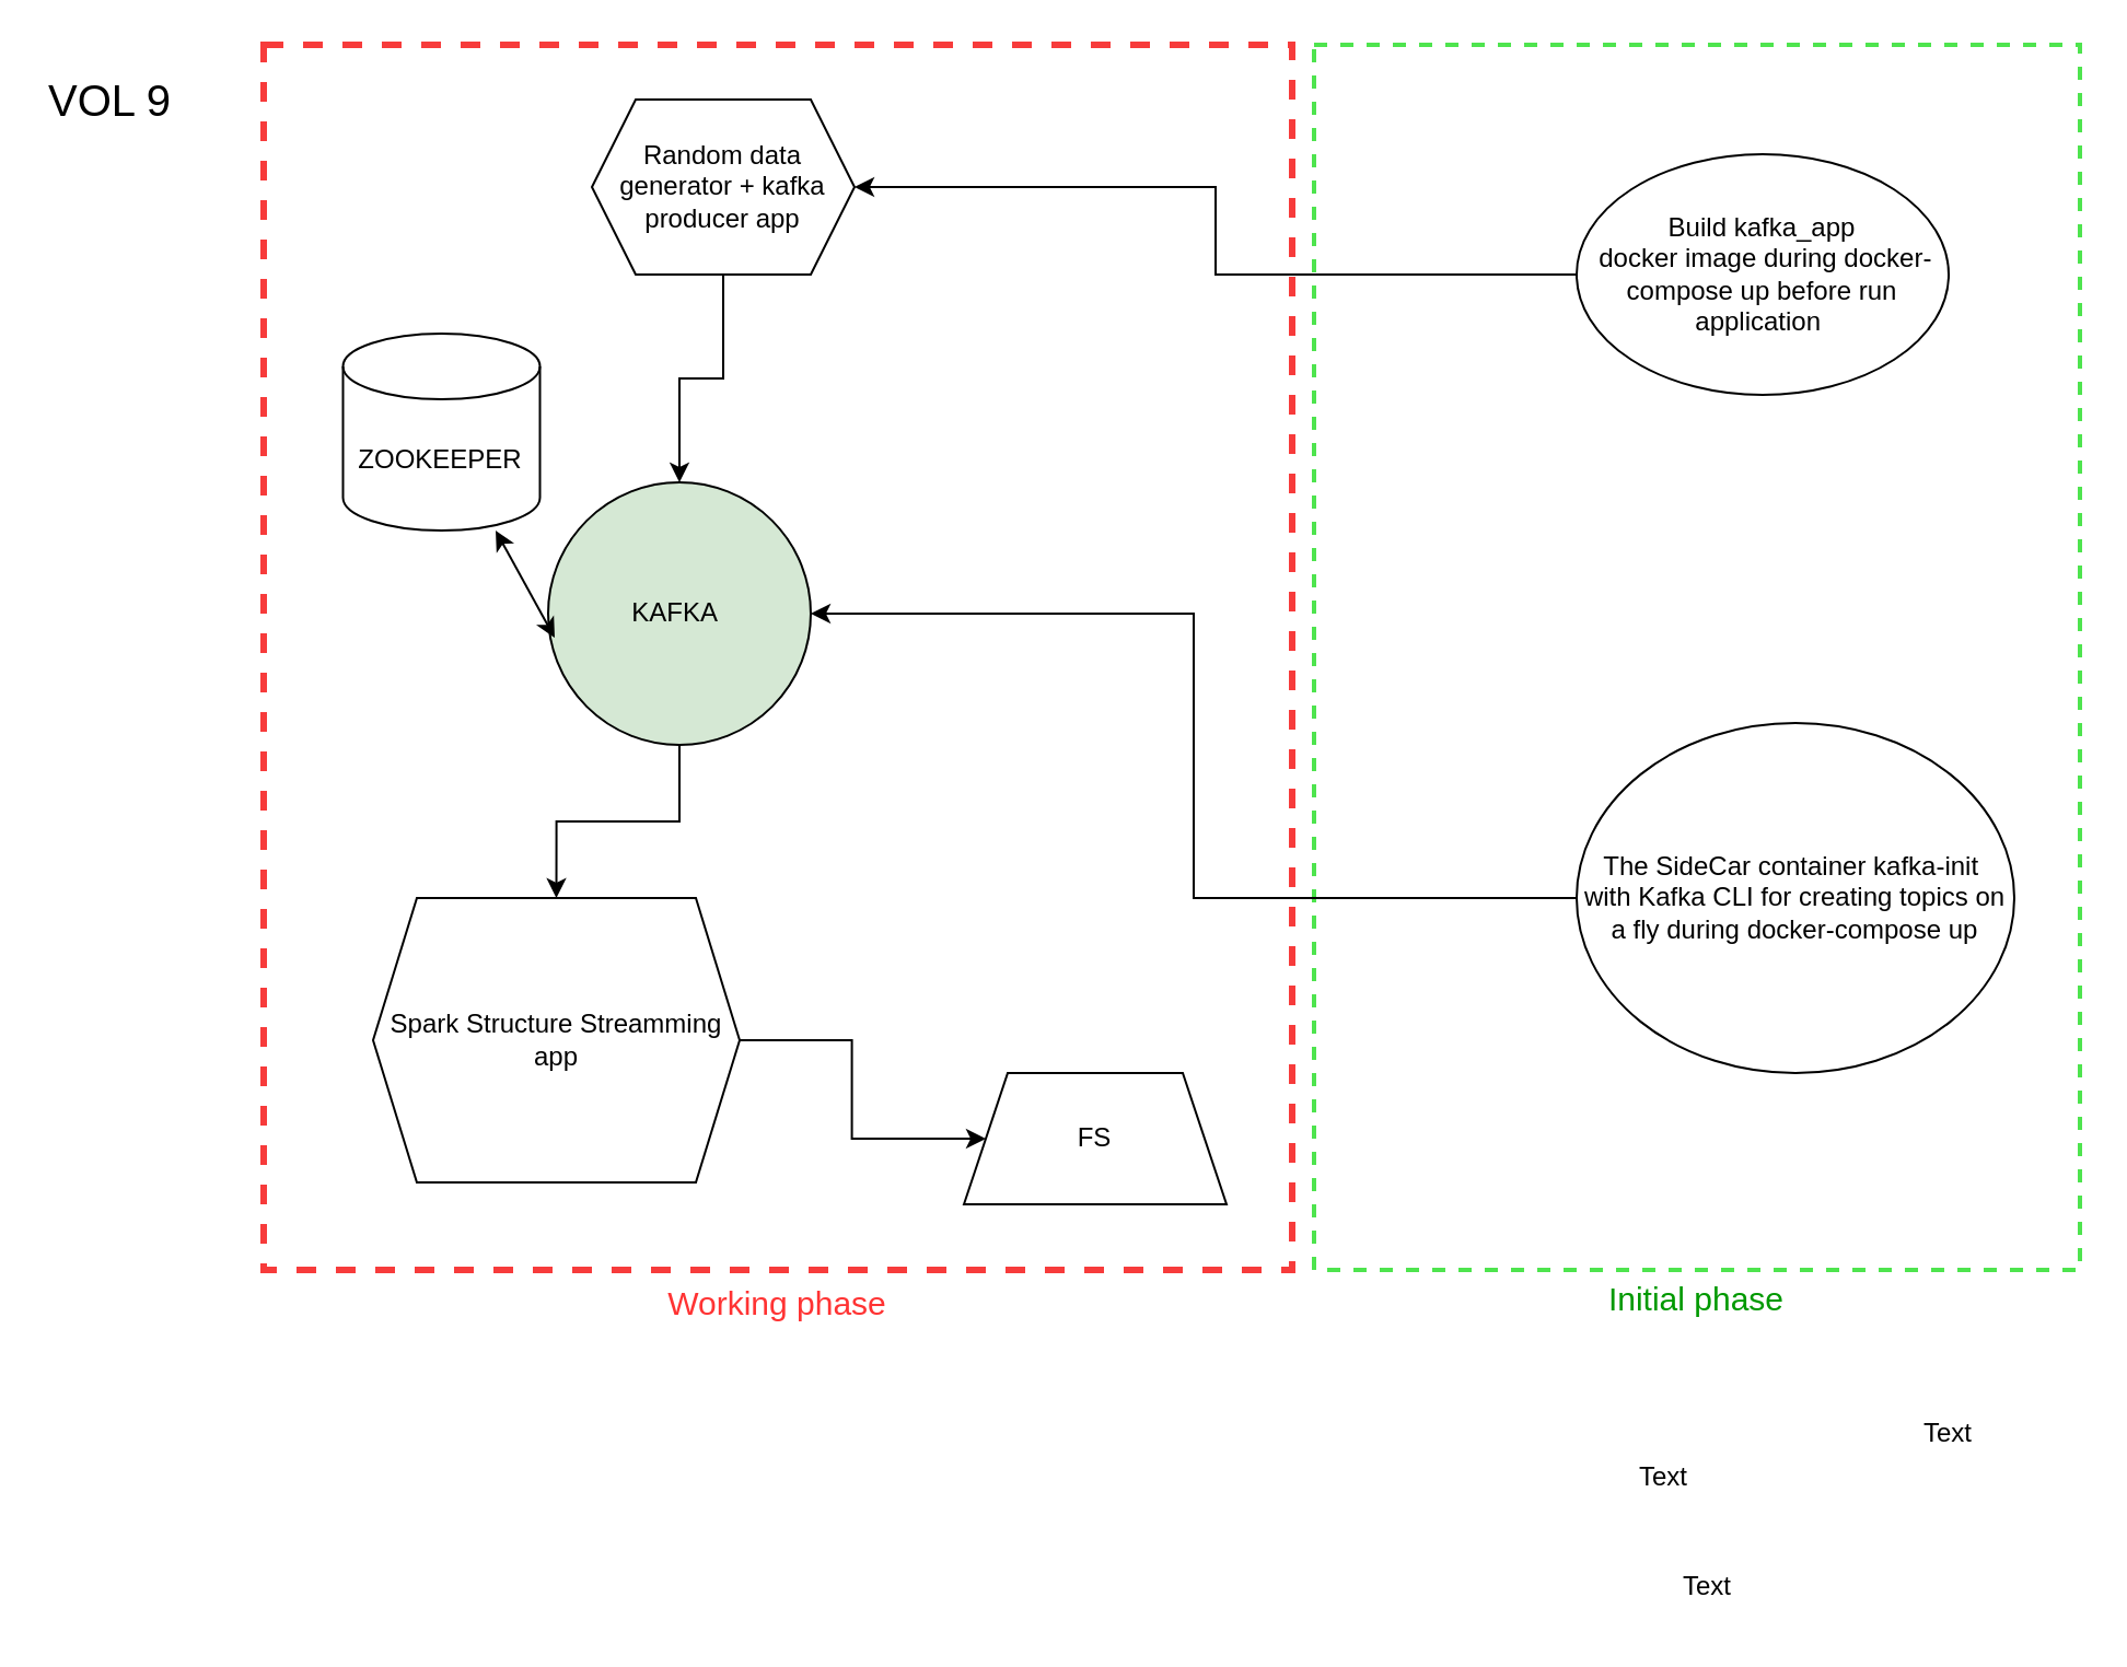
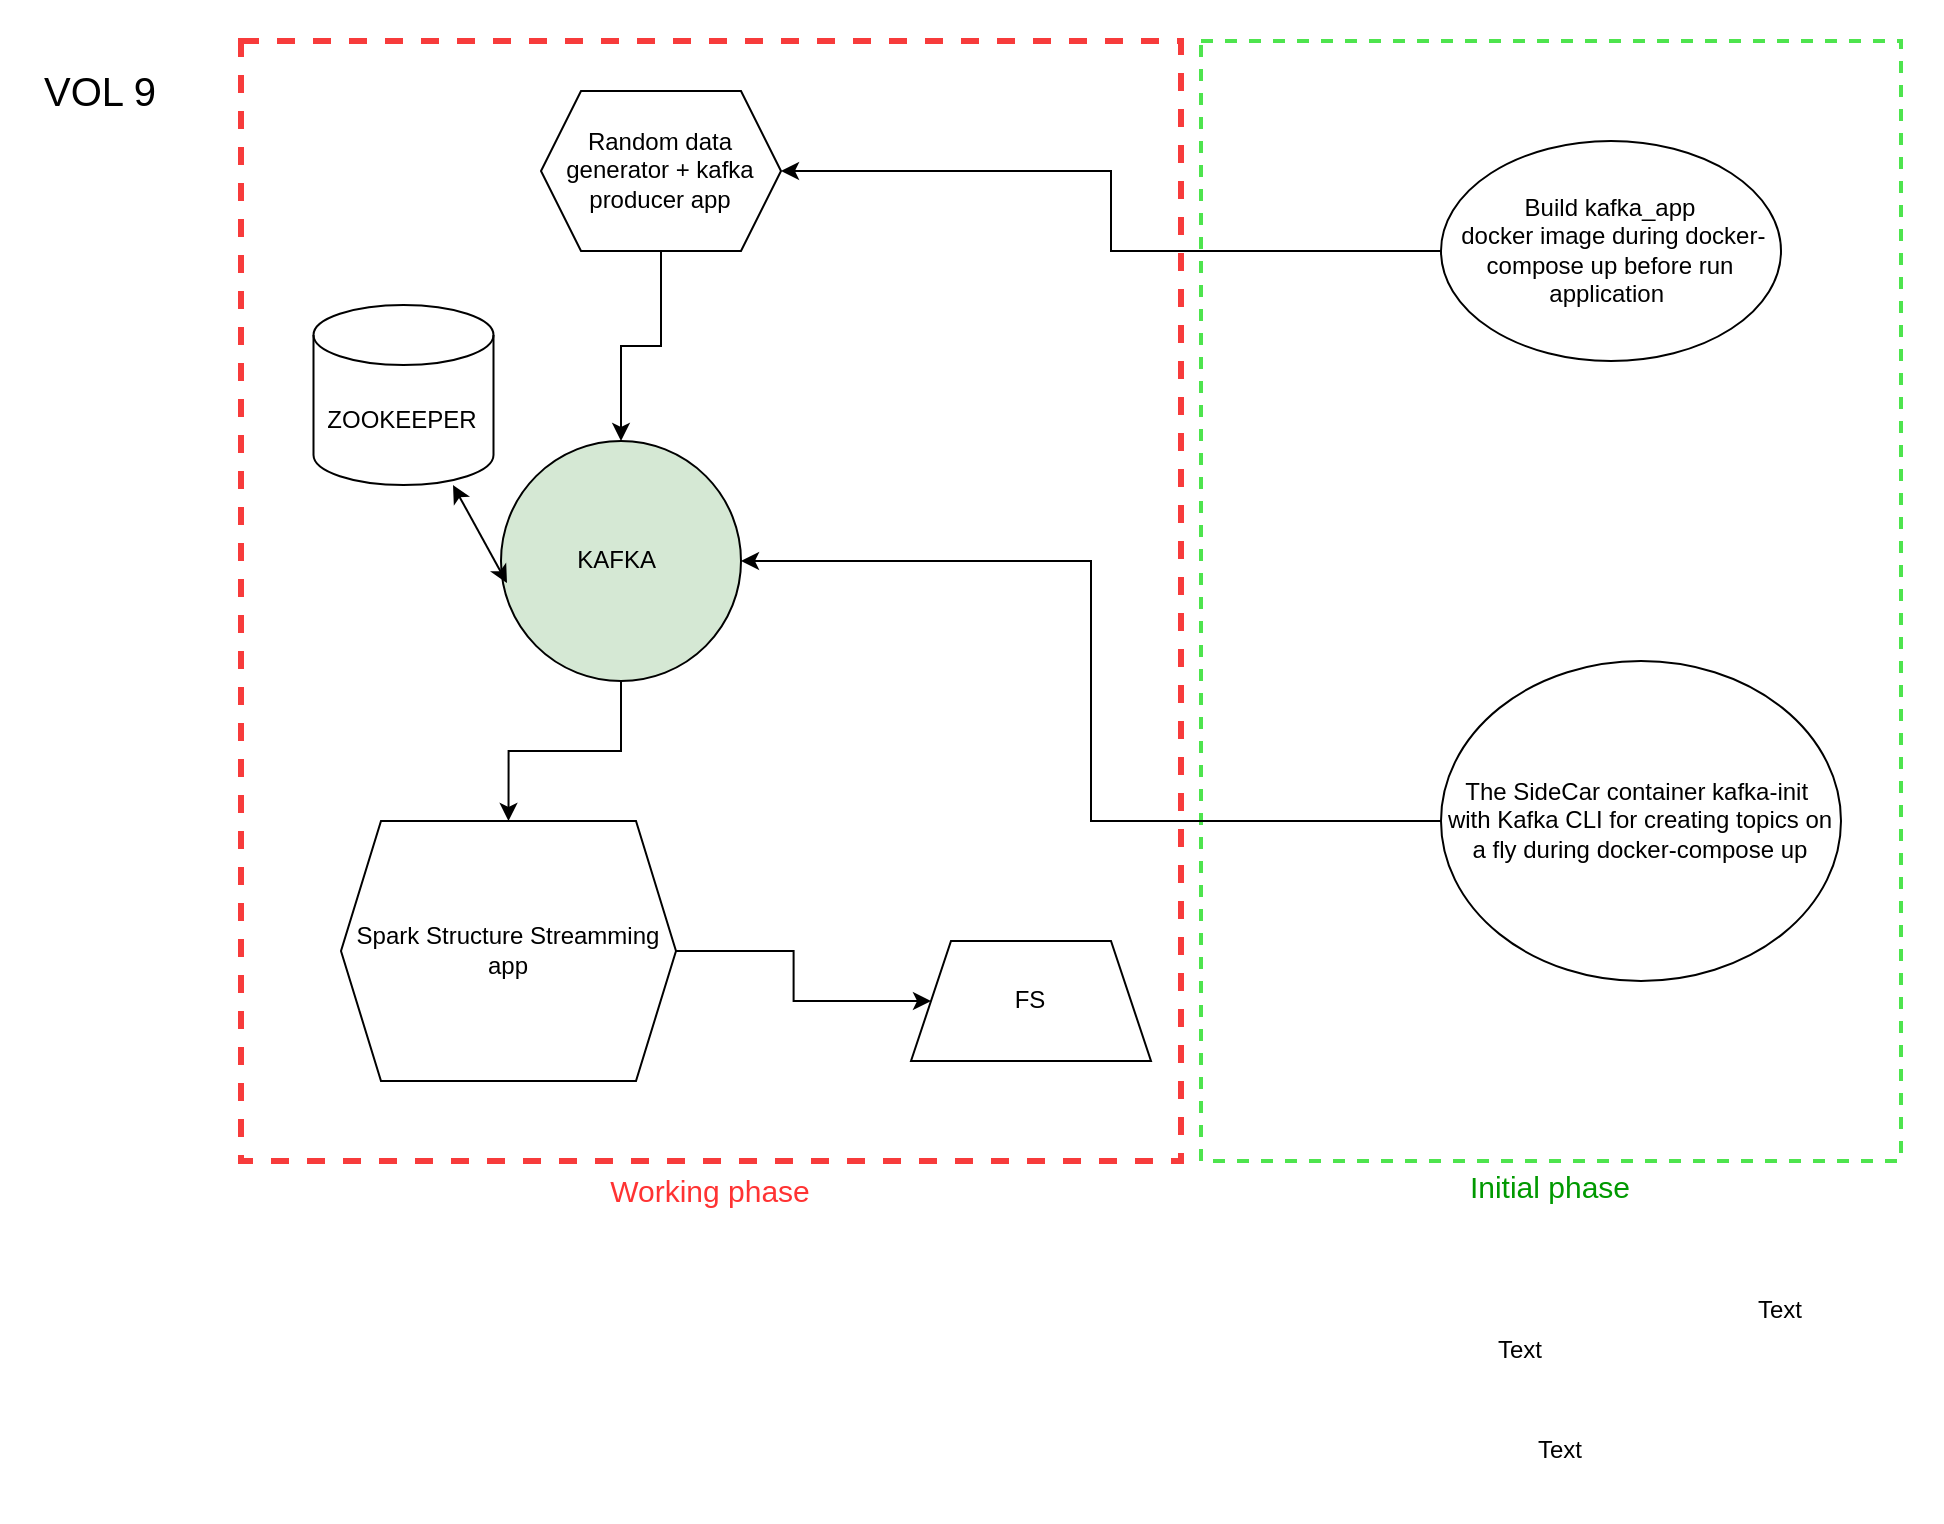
- <mxCell id="20" value="FS" style="shape=trapezoid;perimeter=trapezoidPerimeter;whiteSpace=wrap;html=1;fixedSize=1;" vertex="1" parent="1"><mxGeometry x="440" y="490" width="120" height="60" as="geometry" /></mxCell>
+ <mxCell id="20" value="FS" style="shape=trapezoid;perimeter=trapezoidPerimeter;whiteSpace=wrap;html=1;fixedSize=1;" vertex="1" parent="1"><mxGeometry x="455" y="470" width="120" height="60" as="geometry" /></mxCell>
